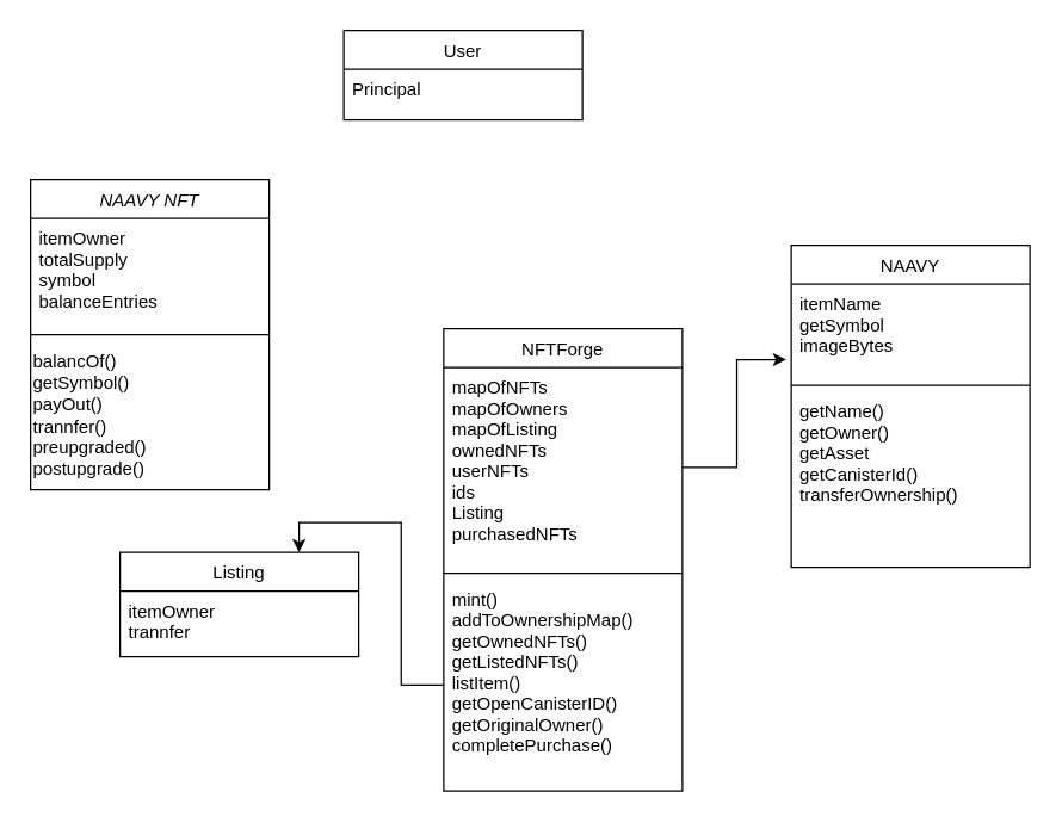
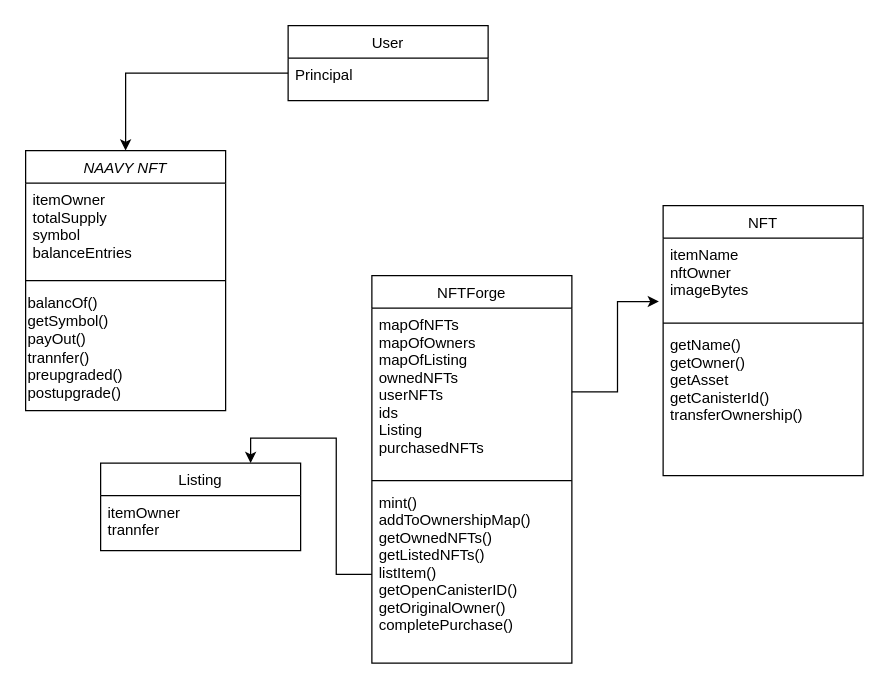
+ <mxCell id="18" style="edgeStyle=orthogonalEdgeStyle;rounded=0;orthogonalLoop=1;jettySize=auto;html=1;entryX=0.5;entryY=0;entryDx=0;entryDy=0;" parent="1" source="17" target="2" edge="1"><mxGeometry relative="1" as="geometry" /></mxCell>
- <mxCell id="6" value="NAAVY" style="swimlane;fontStyle=0;align=center;verticalAlign=top;childLayout=stackLayout;horizontal=1;startSize=26;horizontalStack=0;resizeParent=1;resizeLast=0;collapsible=1;marginBottom=0;rounded=0;shadow=0;strokeWidth=1;" parent="1" vertex="1"><mxGeometry x="530" y="164" width="160" height="216" as="geometry"><mxRectangle x="550" y="140" width="160" height="26" as="alternateBounds" /></mxGeometry></mxCell>
+ <mxCell id="6" value="NFT" style="swimlane;fontStyle=0;align=center;verticalAlign=top;childLayout=stackLayout;horizontal=1;startSize=26;horizontalStack=0;resizeParent=1;resizeLast=0;collapsible=1;marginBottom=0;rounded=0;shadow=0;strokeWidth=1;" parent="1" vertex="1"><mxGeometry x="530" y="164" width="160" height="216" as="geometry"><mxRectangle x="550" y="140" width="160" height="26" as="alternateBounds" /></mxGeometry></mxCell>
- <mxCell id="7" value="itemName&#10;getSymbol&#10;imageBytes" style="text;align=left;verticalAlign=top;spacingLeft=4;spacingRight=4;overflow=hidden;rotatable=0;points=[[0,0.5],[1,0.5]];portConstraint=eastwest;" parent="6" vertex="1"><mxGeometry y="26" width="160" height="64" as="geometry" /></mxCell>
+ <mxCell id="7" value="itemName&#10;nftOwner&#10;imageBytes" style="text;align=left;verticalAlign=top;spacingLeft=4;spacingRight=4;overflow=hidden;rotatable=0;points=[[0,0.5],[1,0.5]];portConstraint=eastwest;" parent="6" vertex="1"><mxGeometry y="26" width="160" height="64" as="geometry" /></mxCell>
